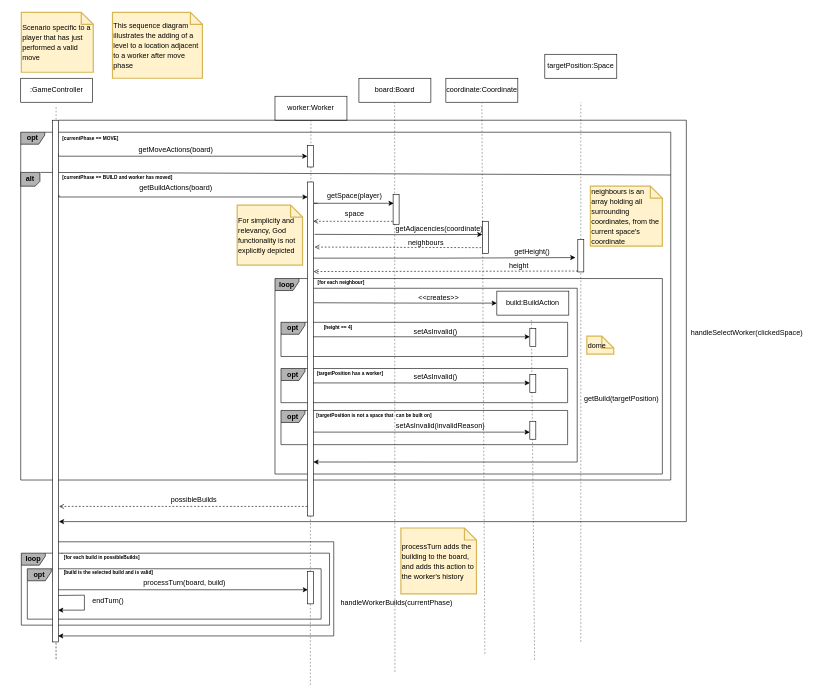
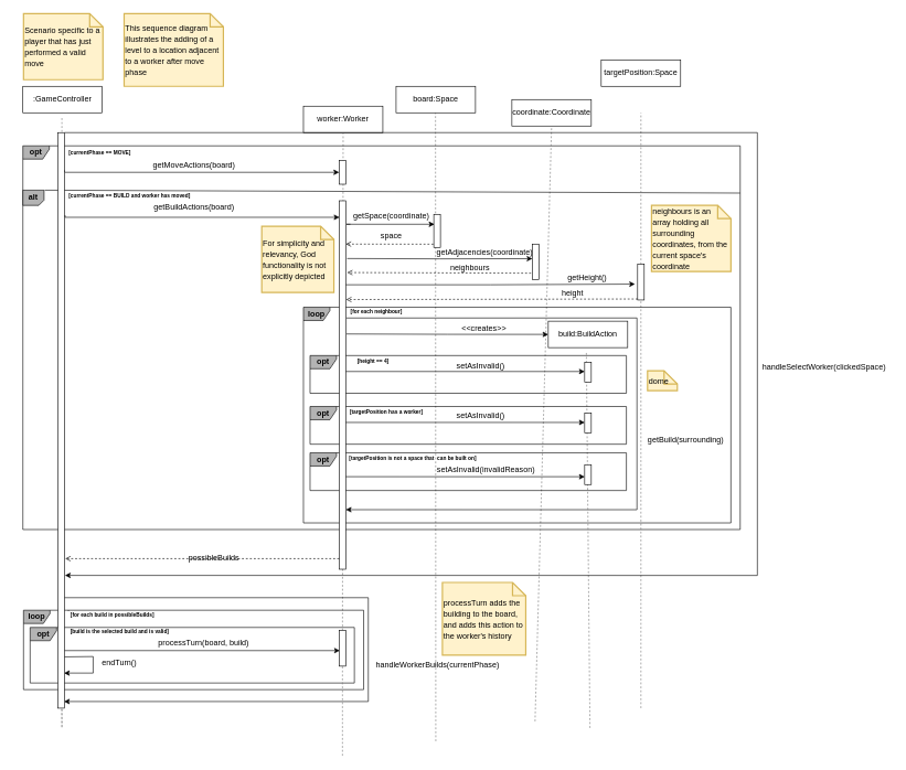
- <mxCell id="9" value="board:Board" style="rounded=0;whiteSpace=wrap;html=1;" vertex="1" parent="1"><mxGeometry x="598" y="130" width="120" height="40" as="geometry" /></mxCell>
+ <mxCell id="9" value="board:Space" style="rounded=0;whiteSpace=wrap;html=1;" vertex="1" parent="1"><mxGeometry x="598" y="130" width="120" height="40" as="geometry" /></mxCell>
- <mxCell id="10" value="coordinate:Coordinate" style="rounded=0;whiteSpace=wrap;html=1;" vertex="1" parent="1"><mxGeometry x="743" y="130" width="120" height="40" as="geometry" /></mxCell>
+ <mxCell id="10" value="coordinate:Coordinate" style="rounded=0;whiteSpace=wrap;html=1;" vertex="1" parent="1"><mxGeometry x="773" y="150" width="120" height="40" as="geometry" /></mxCell>
- <mxCell id="30" value="getSpace(player)" style="text;whiteSpace=wrap;html=1;align=center;" vertex="1" parent="12"><mxGeometry x="502" y="92.5" width="110" height="40" as="geometry" /></mxCell>
+ <mxCell id="30" value="getSpace(coordinate)" style="text;whiteSpace=wrap;html=1;align=center;" vertex="1" parent="12"><mxGeometry x="502" y="92.5" width="110" height="40" as="geometry" /></mxCell>
- <mxCell id="66" value="getBuild(targetPosition)" style="text;html=1;align=center;verticalAlign=middle;whiteSpace=wrap;rounded=0;" vertex="1" parent="65"><mxGeometry x="-24" y="3" width="204" height="10" as="geometry" /></mxCell>
+ <mxCell id="66" value="getBuild(surrounding)" style="text;html=1;align=center;verticalAlign=middle;whiteSpace=wrap;rounded=0;" vertex="1" parent="65"><mxGeometry x="-24" y="3" width="204" height="10" as="geometry" /></mxCell>
- <mxCell id="87" value="possibleBuilds" style="text;whiteSpace=wrap;html=1;align=center;" vertex="1" parent="1"><mxGeometry x="268" y="819" width="110" height="40" as="geometry" /></mxCell>
+ <mxCell id="87" value="possibleBuilds" style="text;whiteSpace=wrap;html=1;align=center;" vertex="1" parent="1"><mxGeometry x="268" y="829" width="110" height="40" as="geometry" /></mxCell>
